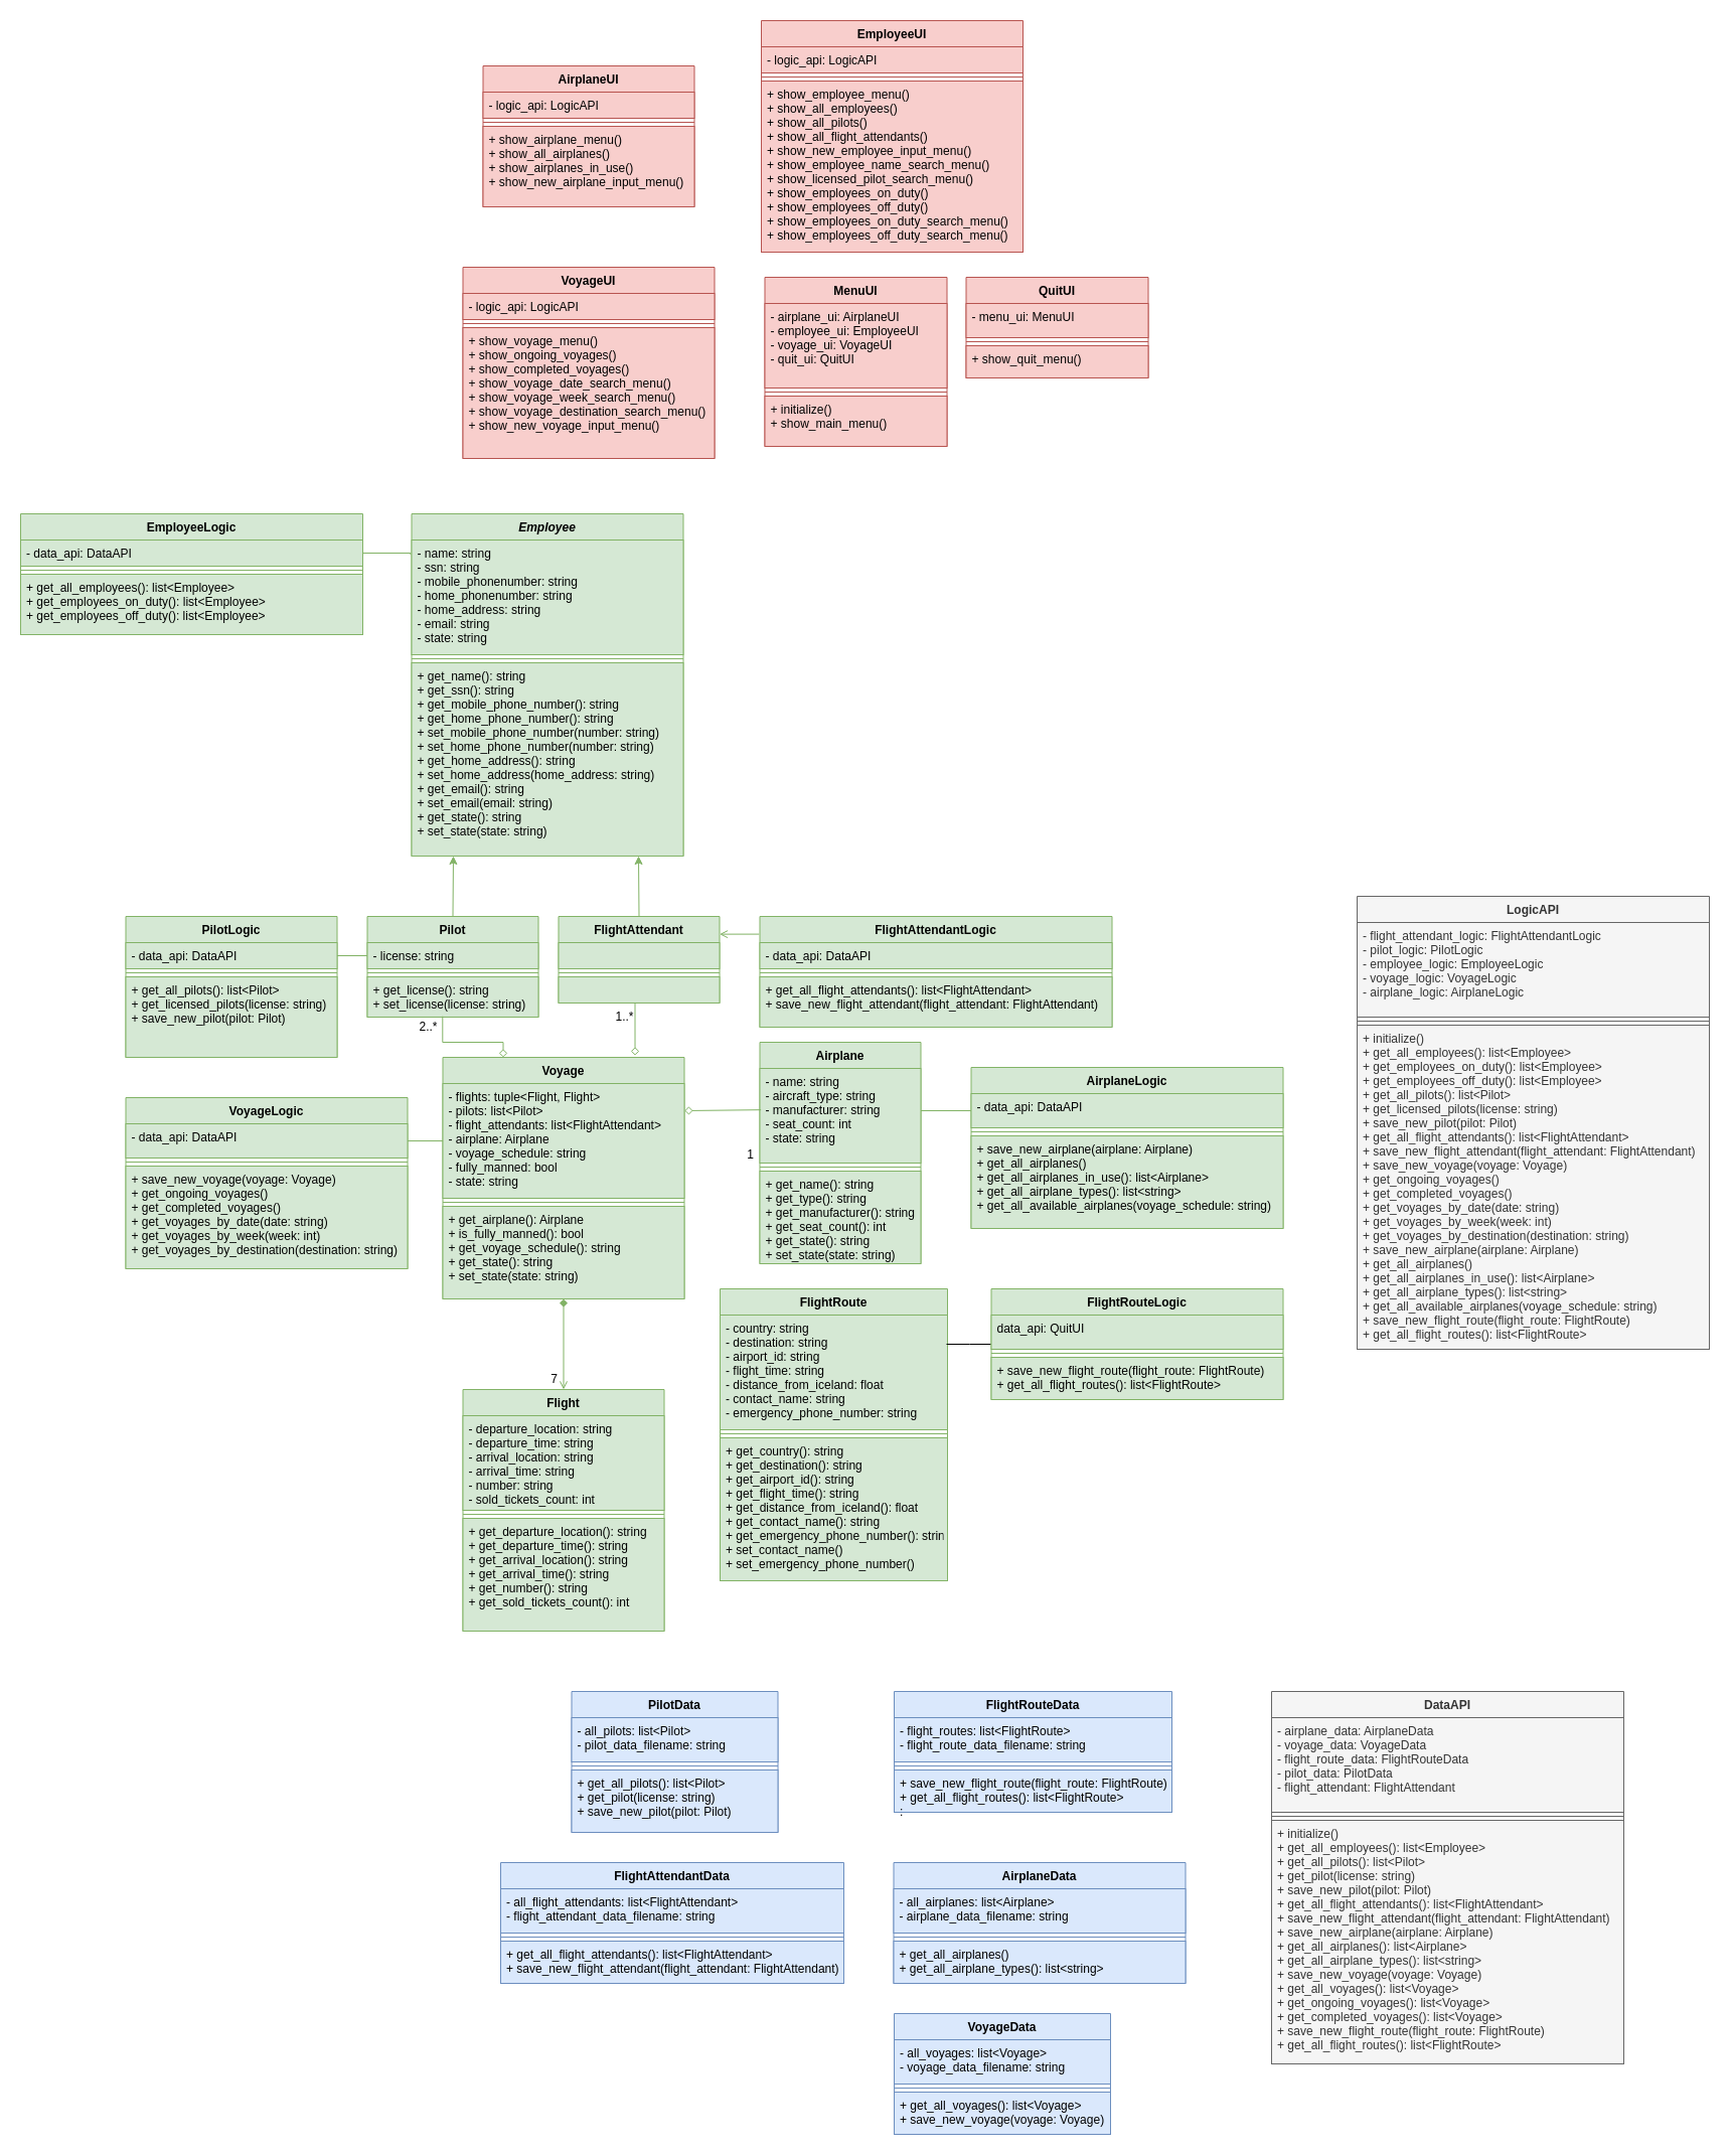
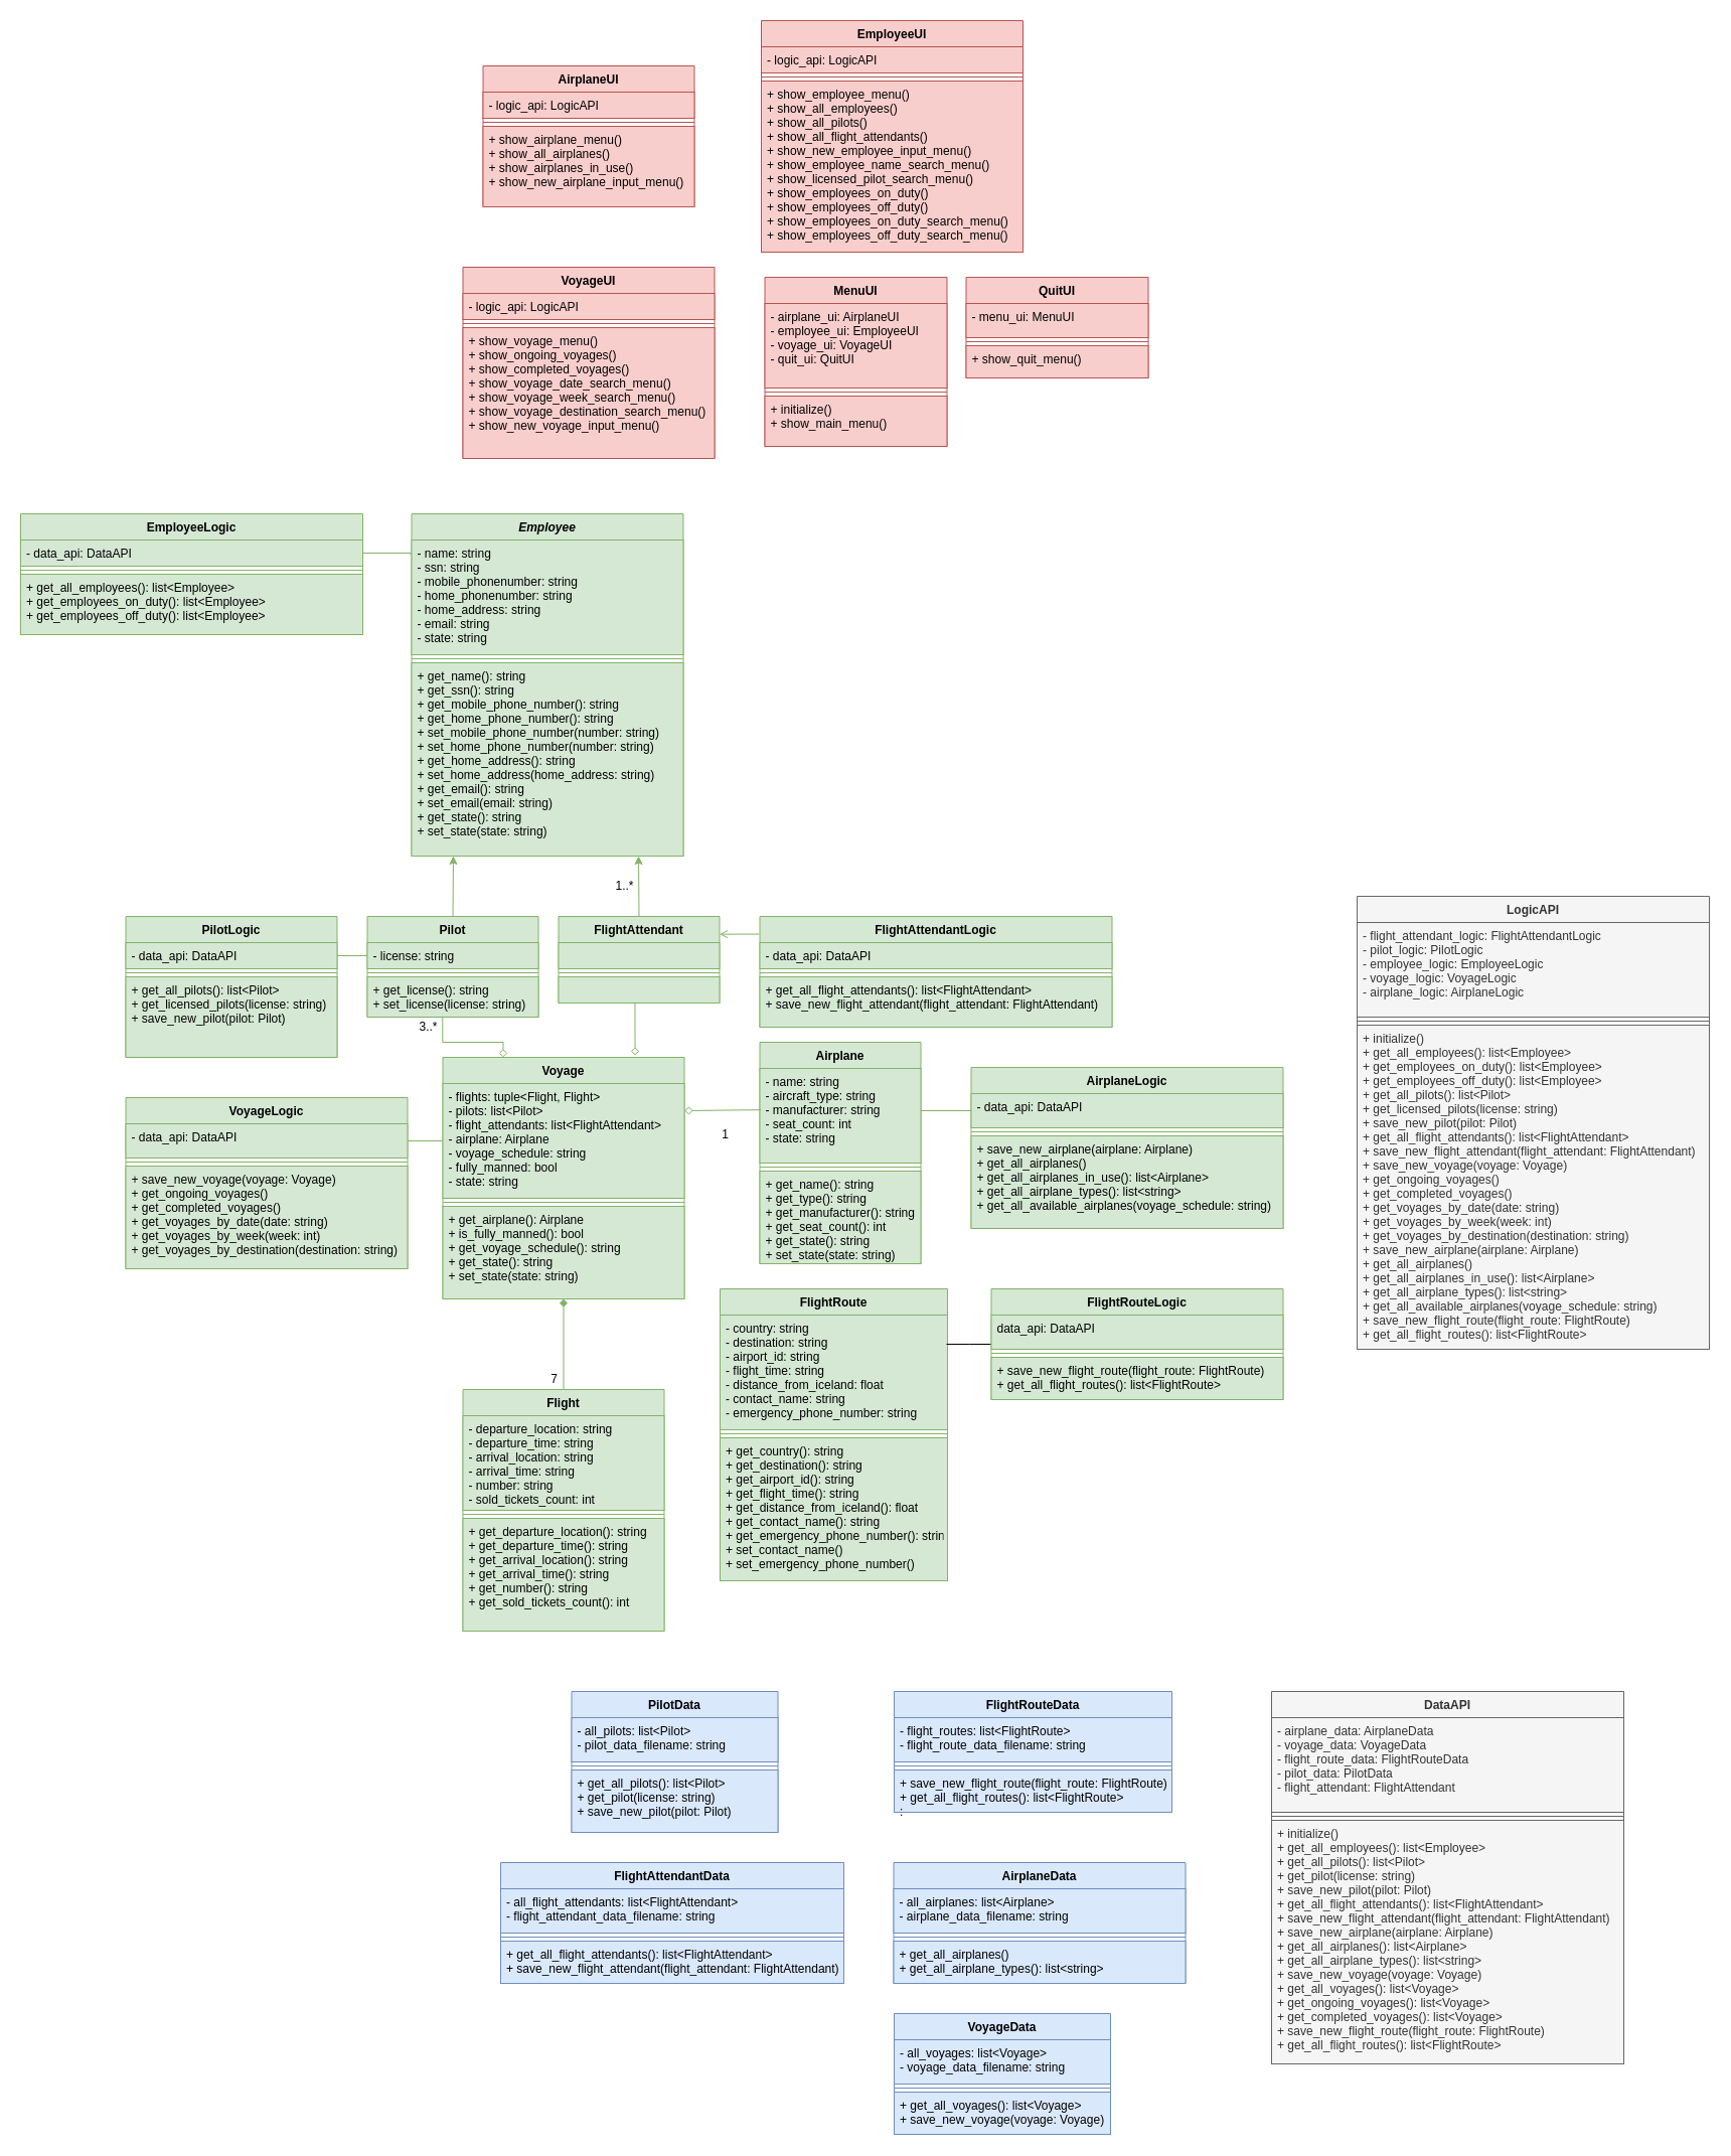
- <mxCell id="32" value="1..*" style="text;html=1;align=center;verticalAlign=middle;resizable=0;points=[];;autosize=1;" parent="1" vertex="1"><mxGeometry x="604.5" y="1000" width="30" height="20" as="geometry" /></mxCell>
+ <mxCell id="32" value="1..*" style="text;html=1;align=center;verticalAlign=middle;resizable=0;points=[];;autosize=1;" parent="1" vertex="1"><mxGeometry x="604.5" y="870" width="30" height="20" as="geometry" /></mxCell>
- <mxCell id="33" value="2..*" style="text;html=1;align=center;verticalAlign=middle;resizable=0;points=[];;autosize=1;" parent="1" vertex="1"><mxGeometry x="409.5" y="1010" width="30" height="20" as="geometry" /></mxCell>
+ <mxCell id="33" value="3..*" style="text;html=1;align=center;verticalAlign=middle;resizable=0;points=[];;autosize=1;" parent="1" vertex="1"><mxGeometry x="409.5" y="1010" width="30" height="20" as="geometry" /></mxCell>
- <mxCell id="35" value="1" style="text;html=1;align=center;verticalAlign=middle;resizable=0;points=[];;autosize=1;" parent="1" vertex="1"><mxGeometry x="734.5" y="1137" width="20" height="20" as="geometry" /></mxCell>
+ <mxCell id="35" value="1" style="text;html=1;align=center;verticalAlign=middle;resizable=0;points=[];;autosize=1;" parent="1" vertex="1"><mxGeometry x="709.5" y="1117" width="20" height="20" as="geometry" /></mxCell>
- <mxCell id="68" value="data_api: QuitUI" style="text;strokeColor=#82b366;fillColor=#d5e8d4;align=left;verticalAlign=top;spacingLeft=4;spacingRight=4;overflow=hidden;rotatable=0;points=[[0,0.5],[1,0.5]];portConstraint=eastwest;" parent="67" vertex="1"><mxGeometry y="26" width="290" height="34" as="geometry" /></mxCell>
+ <mxCell id="68" value="data_api: DataAPI" style="text;strokeColor=#82b366;fillColor=#d5e8d4;align=left;verticalAlign=top;spacingLeft=4;spacingRight=4;overflow=hidden;rotatable=0;points=[[0,0.5],[1,0.5]];portConstraint=eastwest;" parent="67" vertex="1"><mxGeometry y="26" width="290" height="34" as="geometry" /></mxCell>
- <mxCell id="22" style="edgeStyle=orthogonalEdgeStyle;rounded=0;orthogonalLoop=1;jettySize=auto;html=1;exitX=0.5;exitY=1;exitDx=0;exitDy=0;entryX=0.5;entryY=0;entryDx=0;entryDy=0;endArrow=open;endFill=0;startArrow=diamond;startFill=1;fillColor=#d5e8d4;strokeColor=#82b366;" parent="1" source="23" target="27" edge="1"><mxGeometry relative="1" as="geometry" /></mxCell>
+ <mxCell id="22" style="edgeStyle=orthogonalEdgeStyle;rounded=0;orthogonalLoop=1;jettySize=auto;html=1;exitX=0.5;exitY=1;exitDx=0;exitDy=0;entryX=0.5;entryY=0;entryDx=0;entryDy=0;endArrow=none;endFill=0;startArrow=diamond;startFill=1;fillColor=#d5e8d4;strokeColor=#82b366;" parent="1" source="23" target="27" edge="1"><mxGeometry relative="1" as="geometry" /></mxCell>
